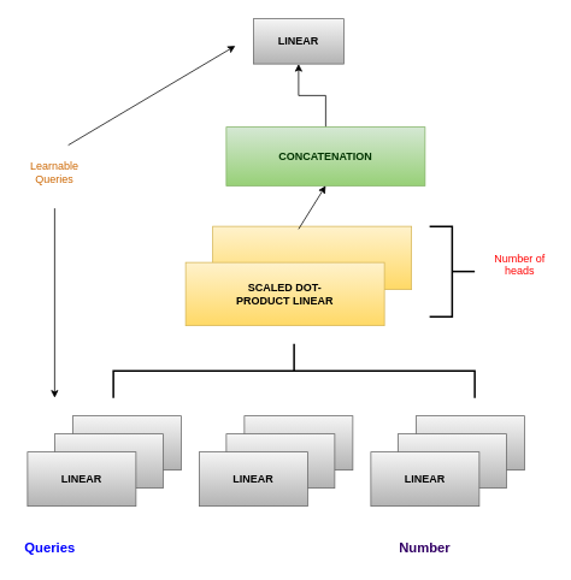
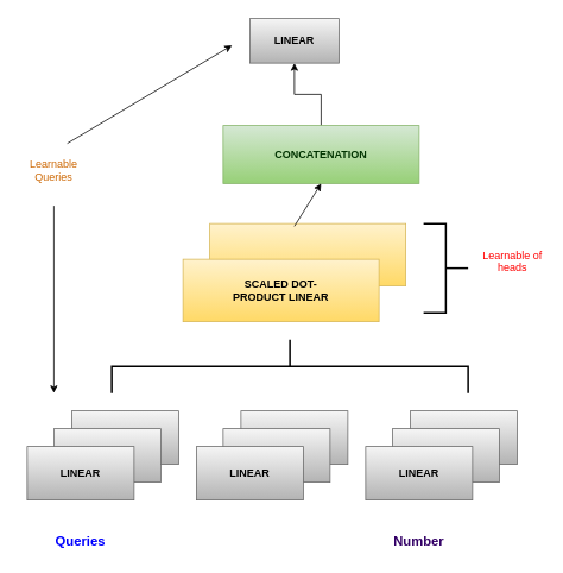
- <mxCell id="20" value="&lt;font color=&quot;#ff0000&quot;&gt;Number of&lt;/font&gt;&lt;div&gt;&lt;font color=&quot;#ff0000&quot;&gt;heads&lt;/font&gt;&lt;/div&gt;&lt;div&gt;&lt;br&gt;&lt;/div&gt;" style="text;html=1;align=center;verticalAlign=middle;whiteSpace=wrap;rounded=0;" vertex="1" parent="1"><mxGeometry x="540" y="280" width="70" height="40" as="geometry" /></mxCell>
+ <mxCell id="20" value="&lt;font color=&quot;#ff0000&quot;&gt;Learnable of&lt;/font&gt;&lt;div&gt;&lt;font color=&quot;#ff0000&quot;&gt;heads&lt;/font&gt;&lt;/div&gt;&lt;div&gt;&lt;br&gt;&lt;/div&gt;" style="text;html=1;align=center;verticalAlign=middle;whiteSpace=wrap;rounded=0;" vertex="1" parent="1"><mxGeometry x="540" y="280" width="70" height="40" as="geometry" /></mxCell>
- <mxCell id="21" value="&lt;b&gt;&lt;font style=&quot;font-size: 15px;&quot; color=&quot;#0000ff&quot;&gt;Queries&lt;/font&gt;&lt;/b&gt;" style="text;html=1;align=center;verticalAlign=middle;whiteSpace=wrap;rounded=0;" vertex="1" parent="1"><mxGeometry x="25" y="590" width="60" height="30" as="geometry" /></mxCell>
+ <mxCell id="21" value="&lt;b&gt;&lt;font style=&quot;font-size: 15px;&quot; color=&quot;#0000ff&quot;&gt;Queries&lt;/font&gt;&lt;/b&gt;" style="text;html=1;align=center;verticalAlign=middle;whiteSpace=wrap;rounded=0;" vertex="1" parent="1"><mxGeometry x="60" y="590" width="60" height="30" as="geometry" /></mxCell>
